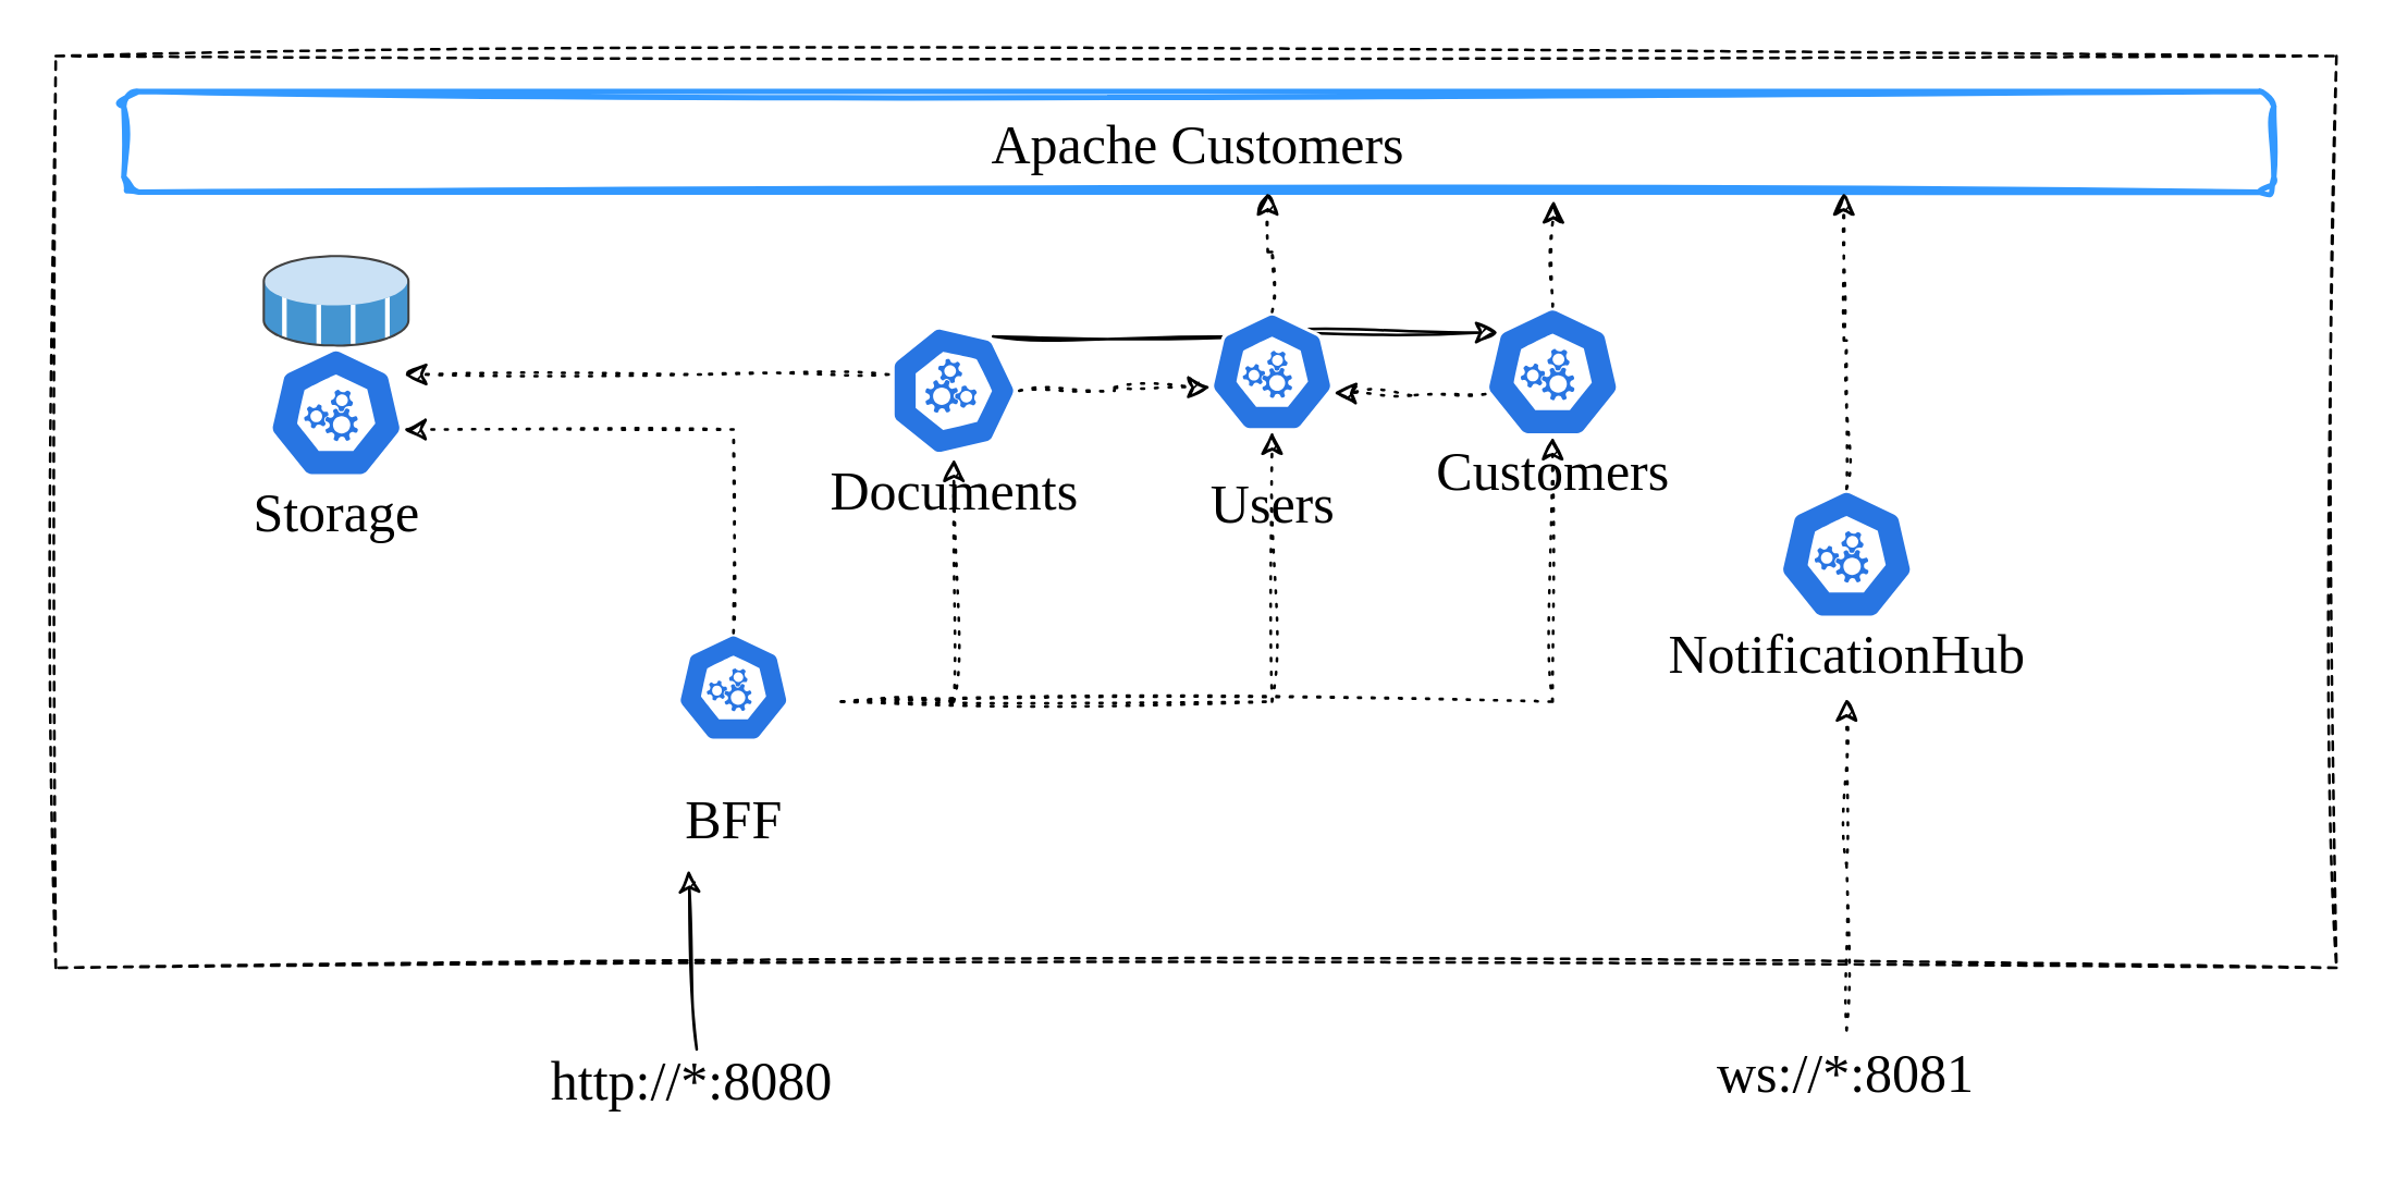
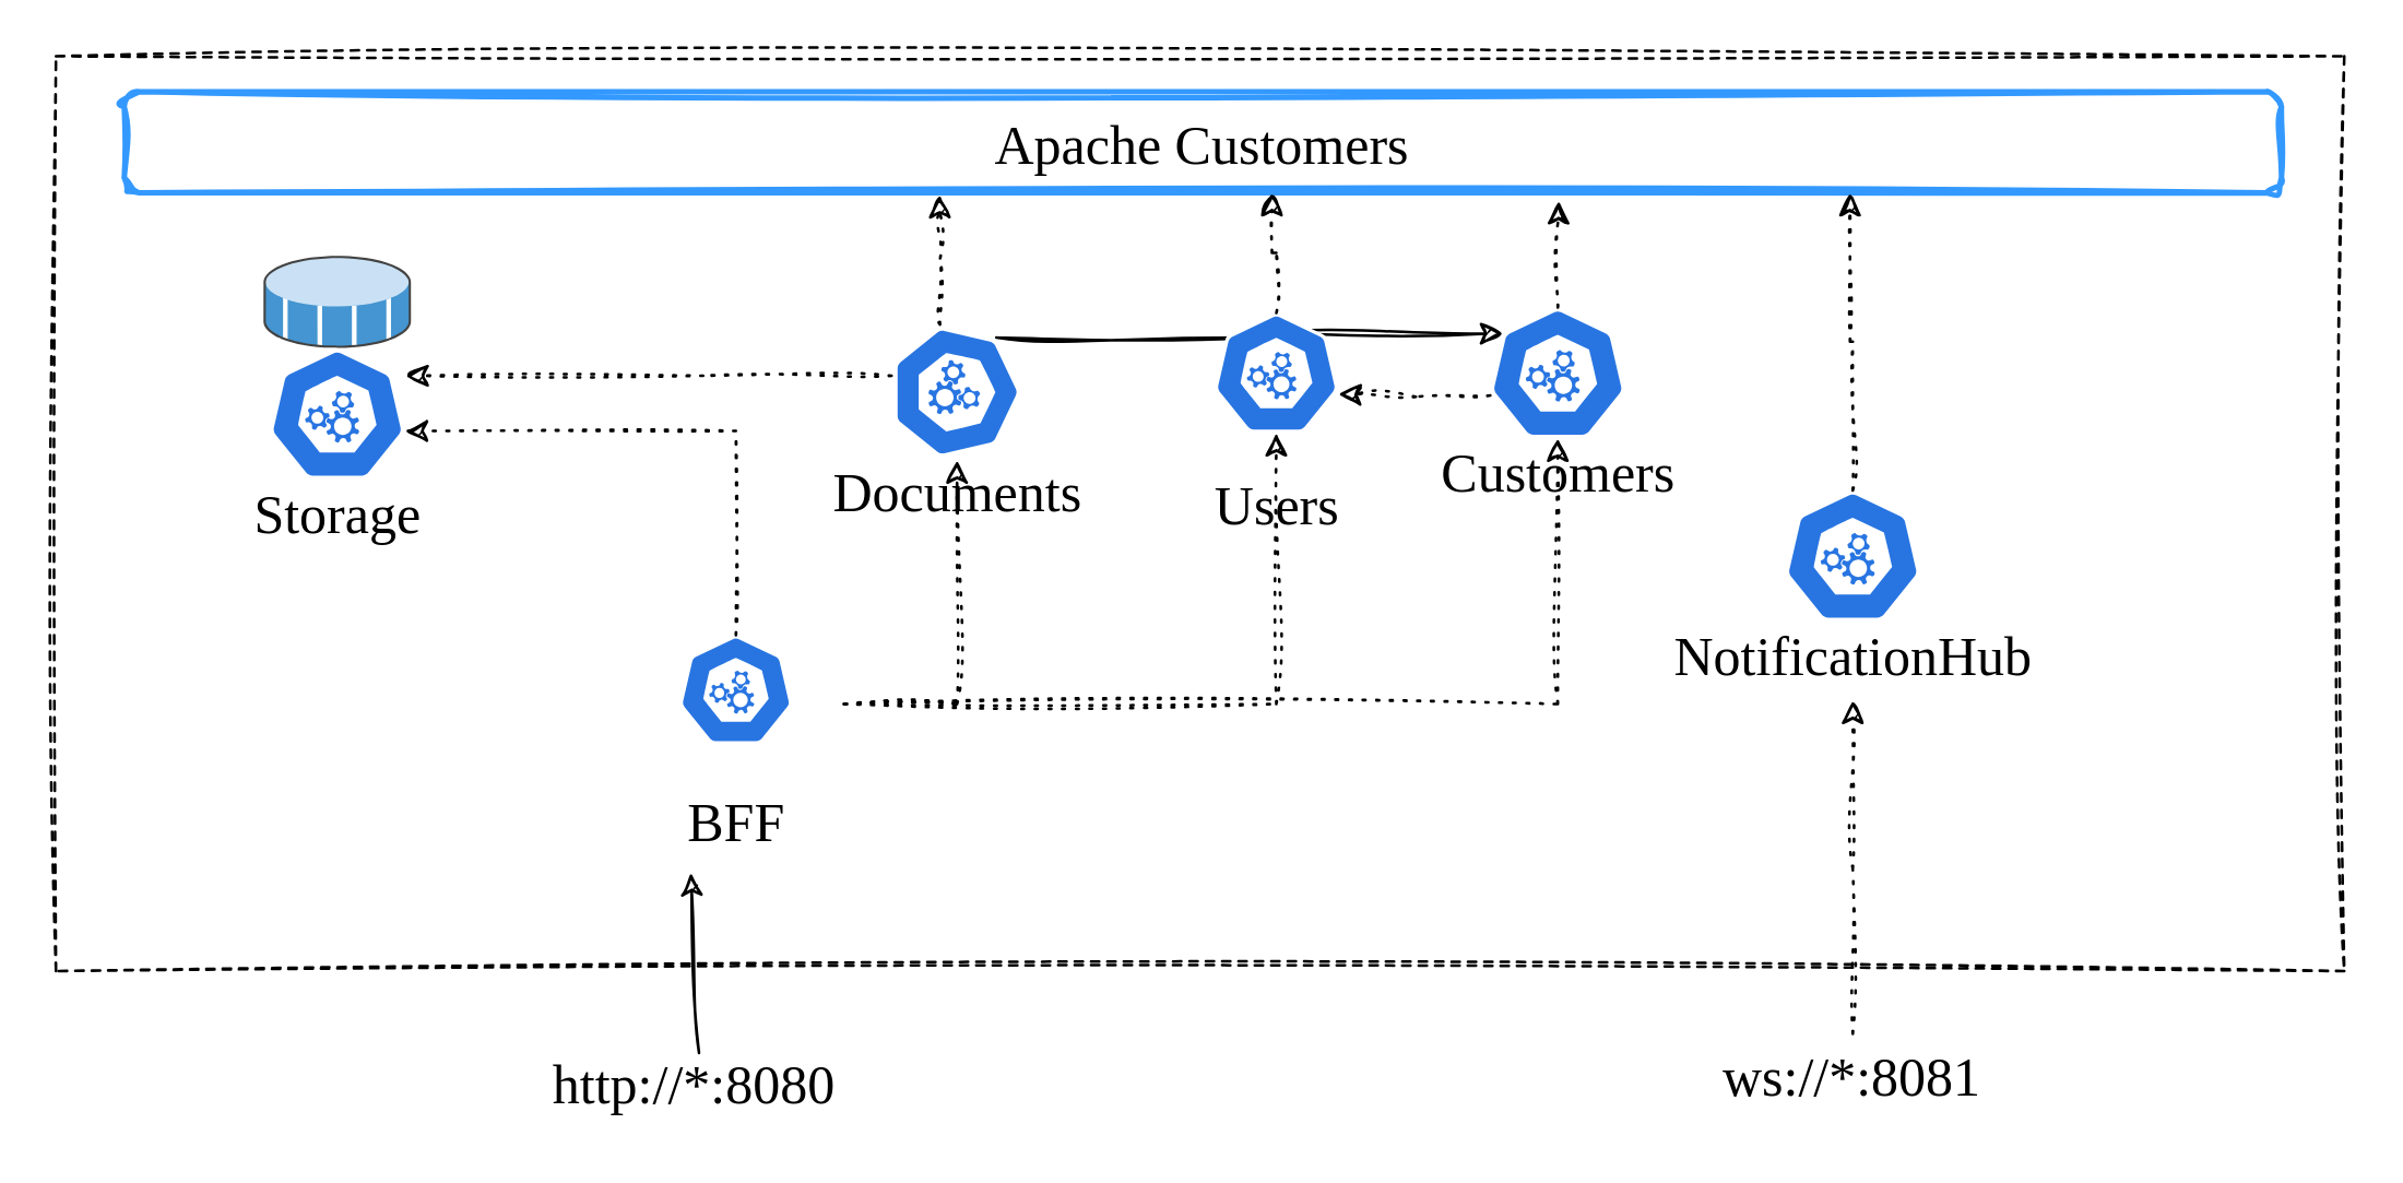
+ <mxCell id="19" style="edgeStyle=orthogonalEdgeStyle;rounded=0;sketch=1;hachureGap=4;jiggle=2;curveFitting=1;orthogonalLoop=1;jettySize=auto;html=1;exitX=0.005;exitY=0.63;exitDx=0;exitDy=0;exitPerimeter=0;entryX=0.378;entryY=1.022;entryDx=0;entryDy=0;entryPerimeter=0;fontFamily=Architects Daughter;fontSource=https%3A%2F%2Ffonts.googleapis.com%2Fcss%3Ffamily%3DArchitects%2BDaughter;fontSize=16;dashed=1;dashPattern=1 4;" edge="1" parent="1" source="6" target="10"><mxGeometry relative="1" as="geometry" /></mxCell>
- <mxCell id="20" style="edgeStyle=orthogonalEdgeStyle;rounded=0;sketch=1;hachureGap=4;jiggle=2;curveFitting=1;orthogonalLoop=1;jettySize=auto;html=1;exitX=0.5;exitY=0;exitDx=0;exitDy=0;exitPerimeter=0;entryX=0.005;entryY=0.63;entryDx=0;entryDy=0;entryPerimeter=0;fontFamily=Architects Daughter;fontSource=https%3A%2F%2Ffonts.googleapis.com%2Fcss%3Ffamily%3DArchitects%2BDaughter;fontSize=16;dashed=1;dashPattern=1 4;" edge="1" parent="1" source="6" target="22"><mxGeometry relative="1" as="geometry" /></mxCell>
